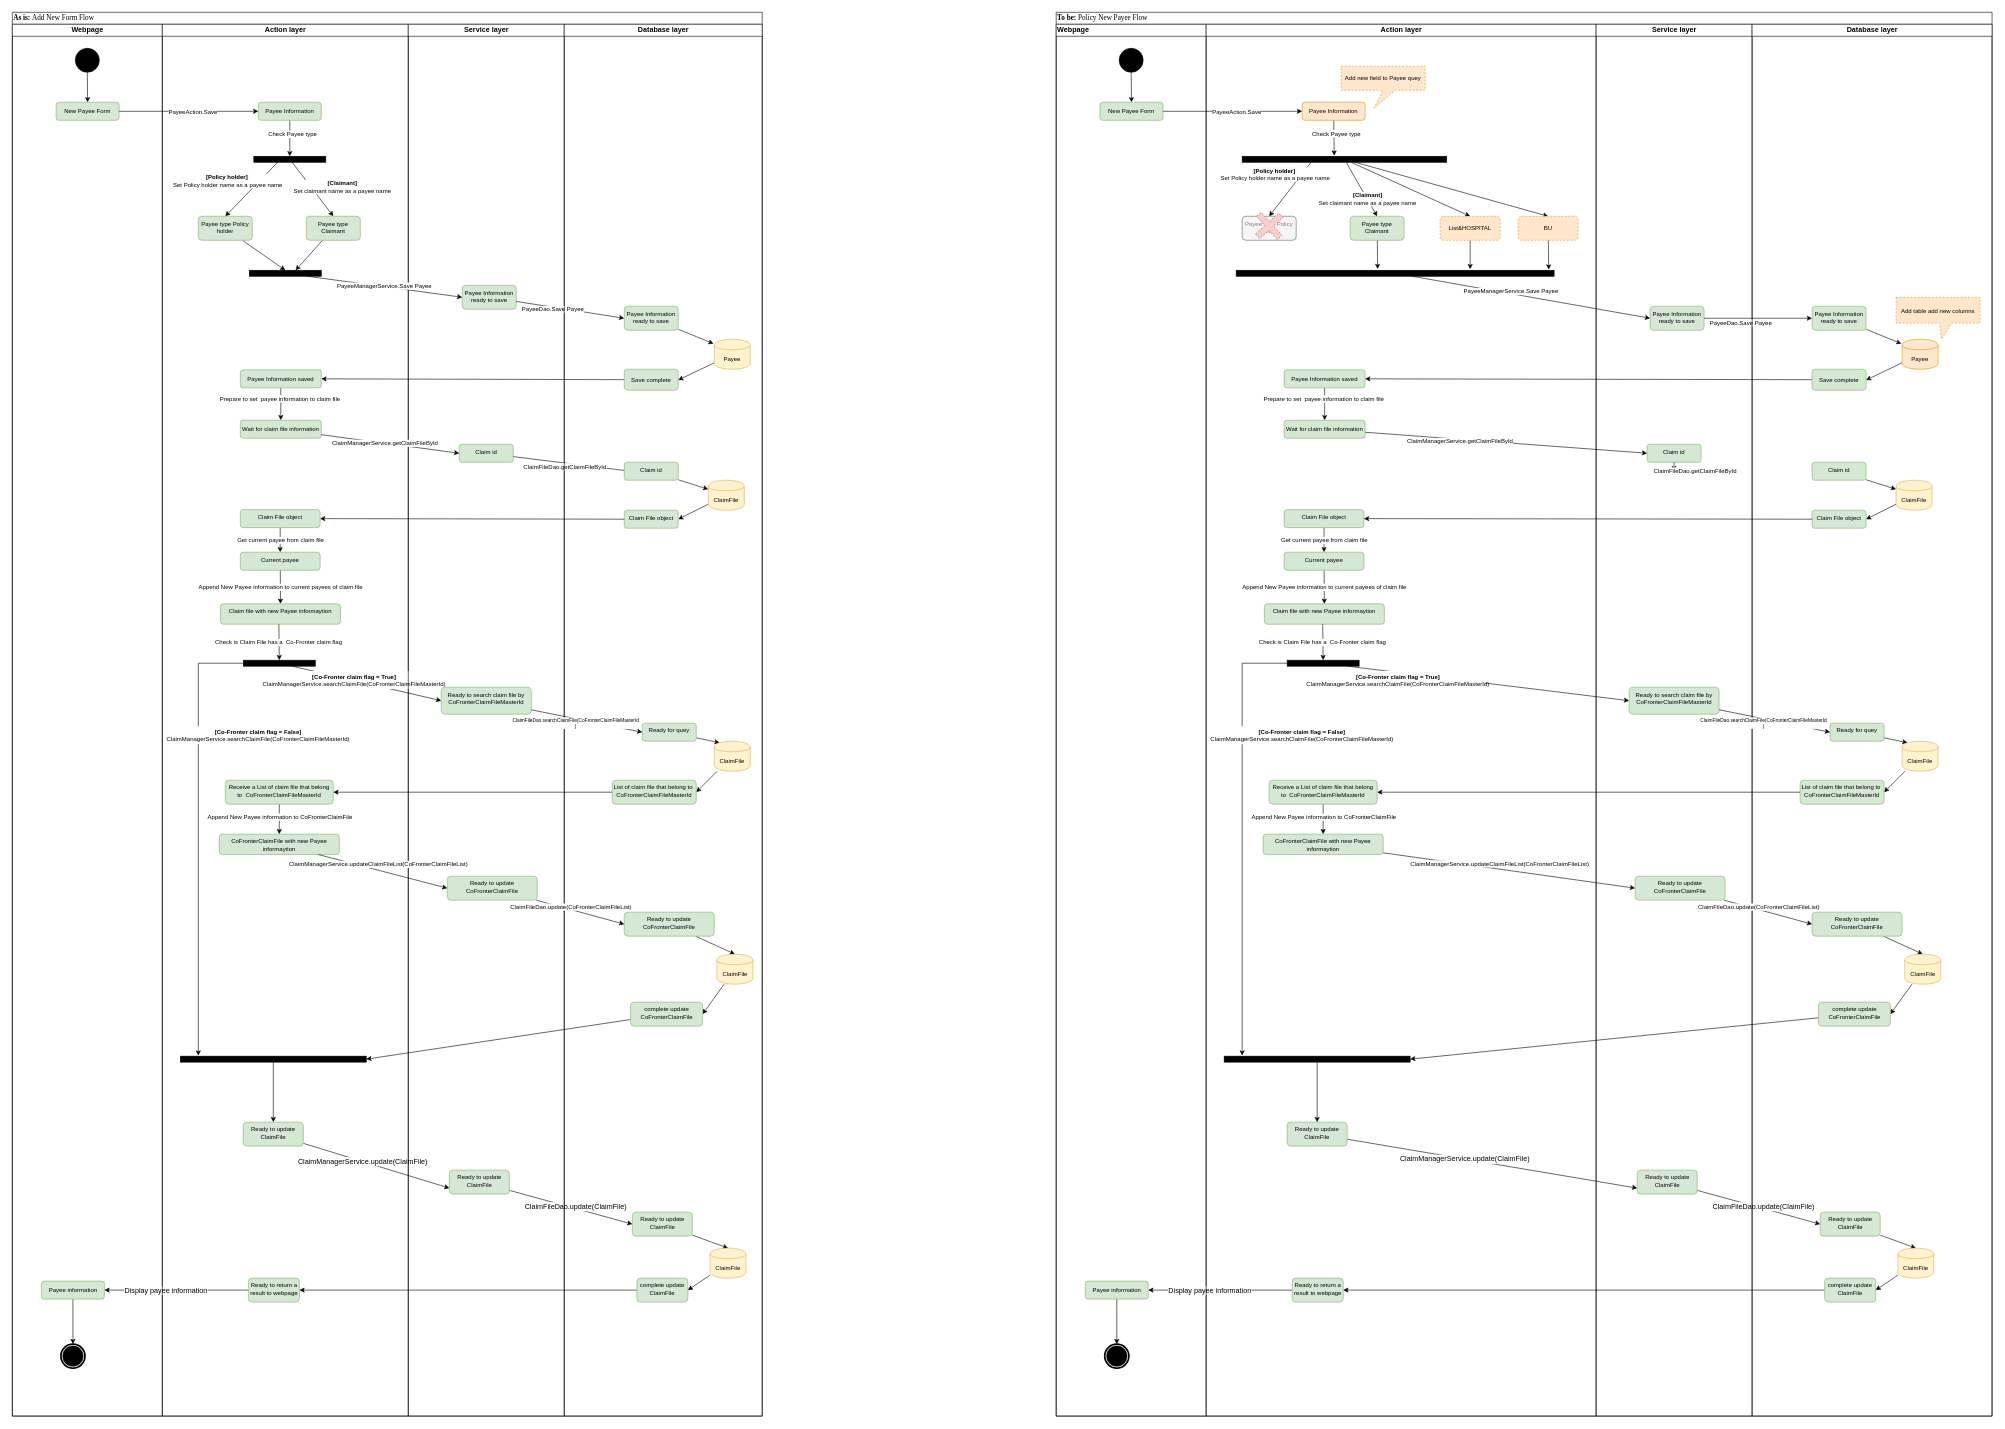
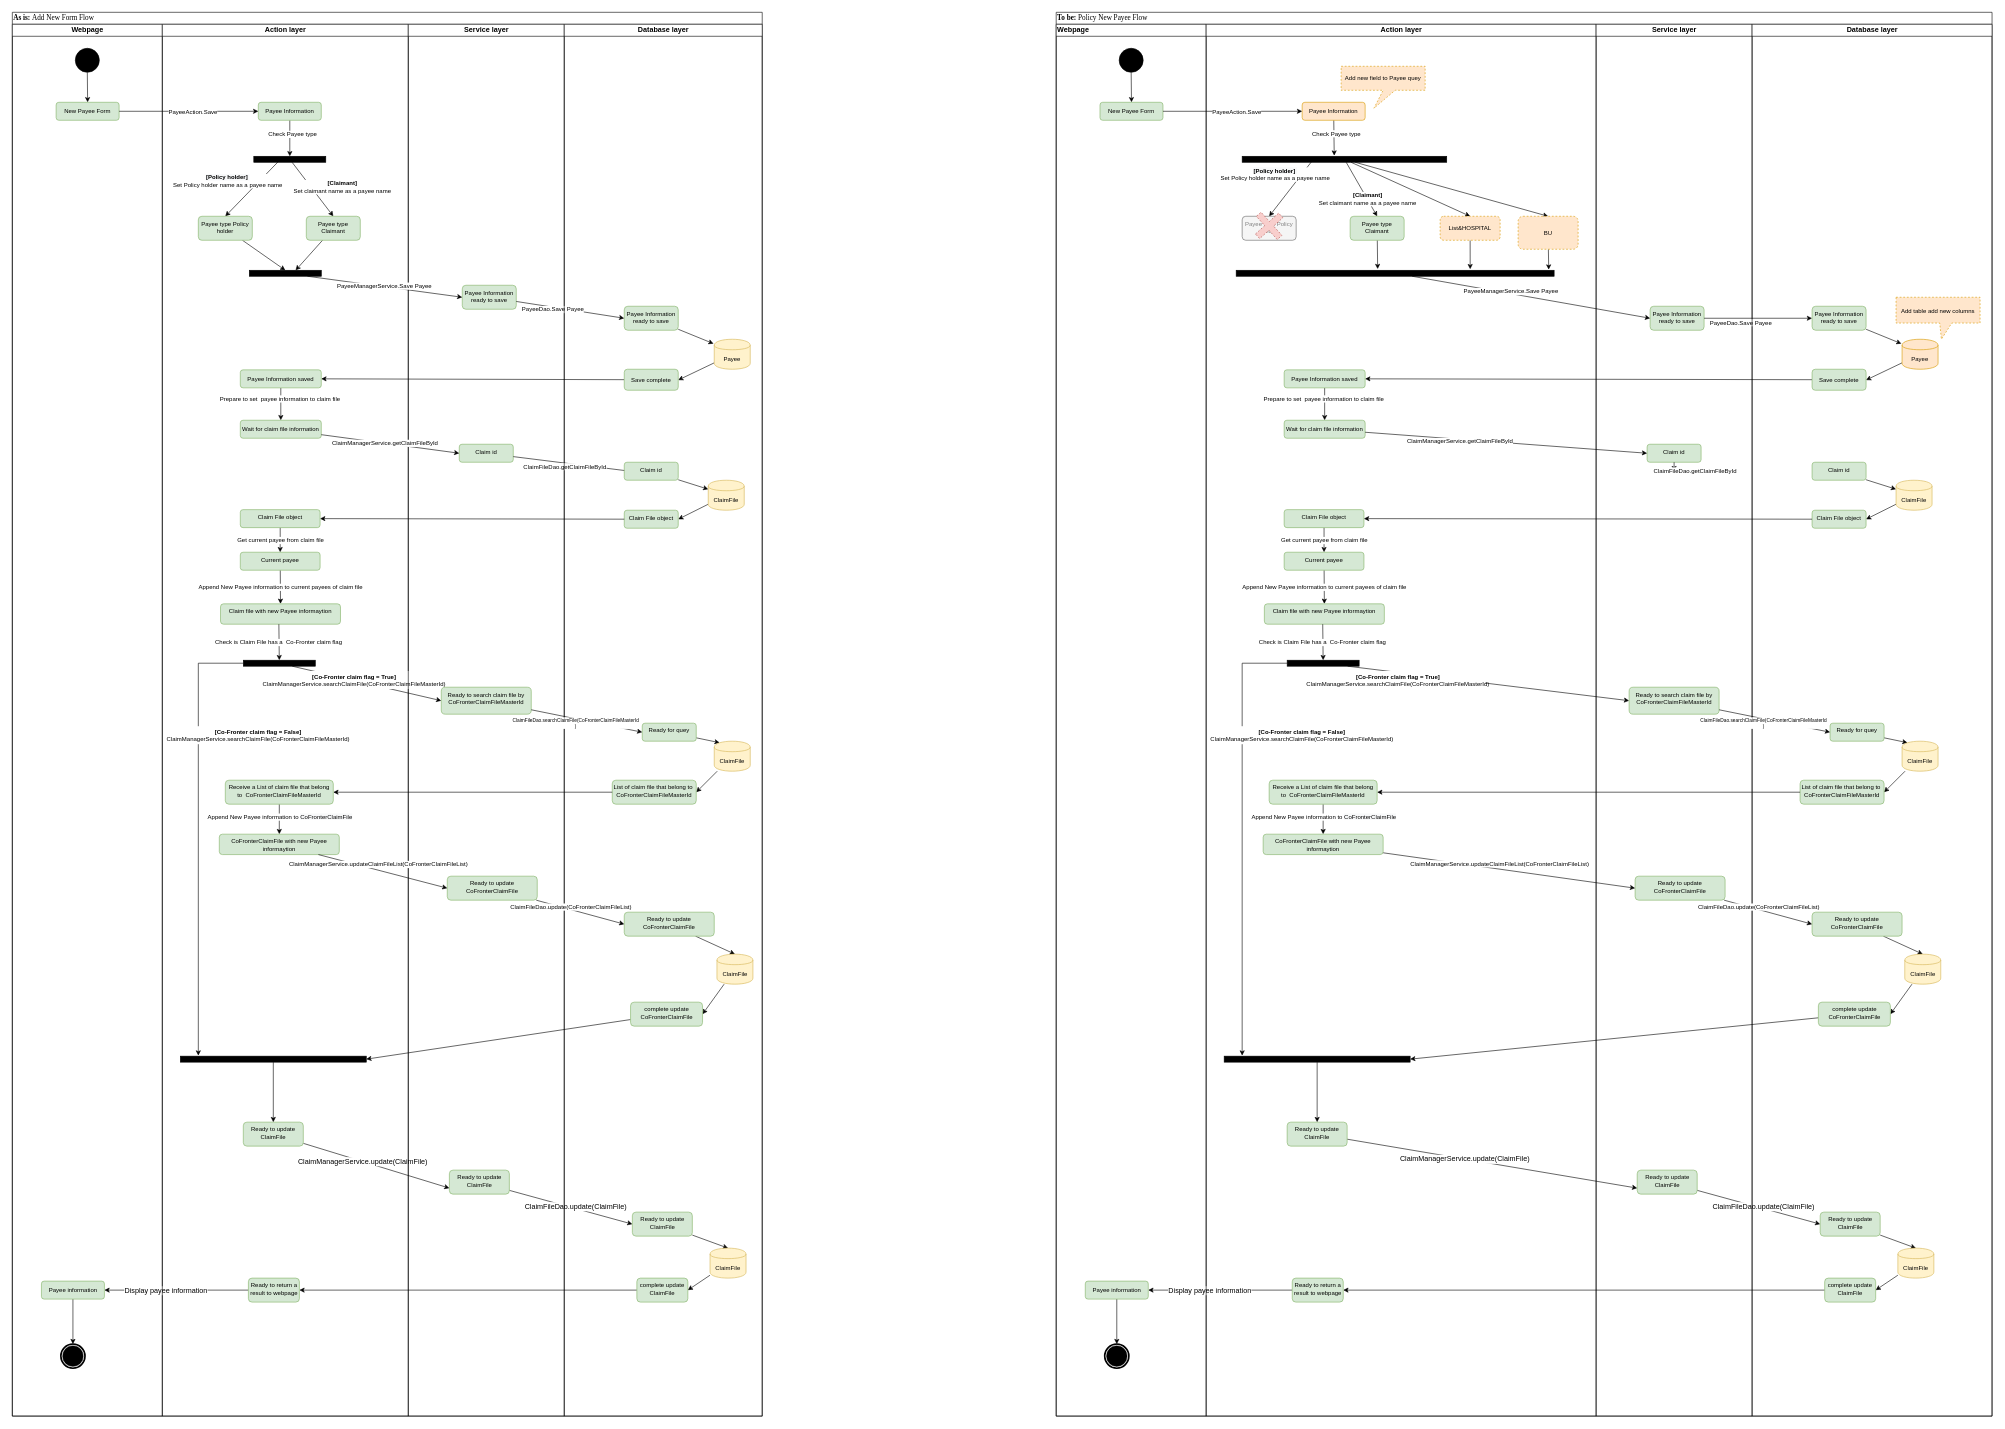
- <mxCell id="164" value="&lt;span style=&quot;text-align: left&quot;&gt;BU&lt;/span&gt;" style="rounded=1;whiteSpace=wrap;html=1;fillColor=#ffe6cc;strokeColor=#d79b00;fontSize=10;align=center;verticalAlign=middle;dashed=1;" vertex="1" parent="124"><mxGeometry x="520" y="320" width="100" height="40" as="geometry" /></mxCell>
+ <mxCell id="164" value="&lt;span style=&quot;text-align: left&quot;&gt;BU&lt;/span&gt;" style="rounded=1;whiteSpace=wrap;html=1;fillColor=#ffe6cc;strokeColor=#d79b00;fontSize=10;align=center;verticalAlign=middle;dashed=1;" vertex="1" parent="124"><mxGeometry x="520" y="320" width="100" height="55" as="geometry" /></mxCell>
